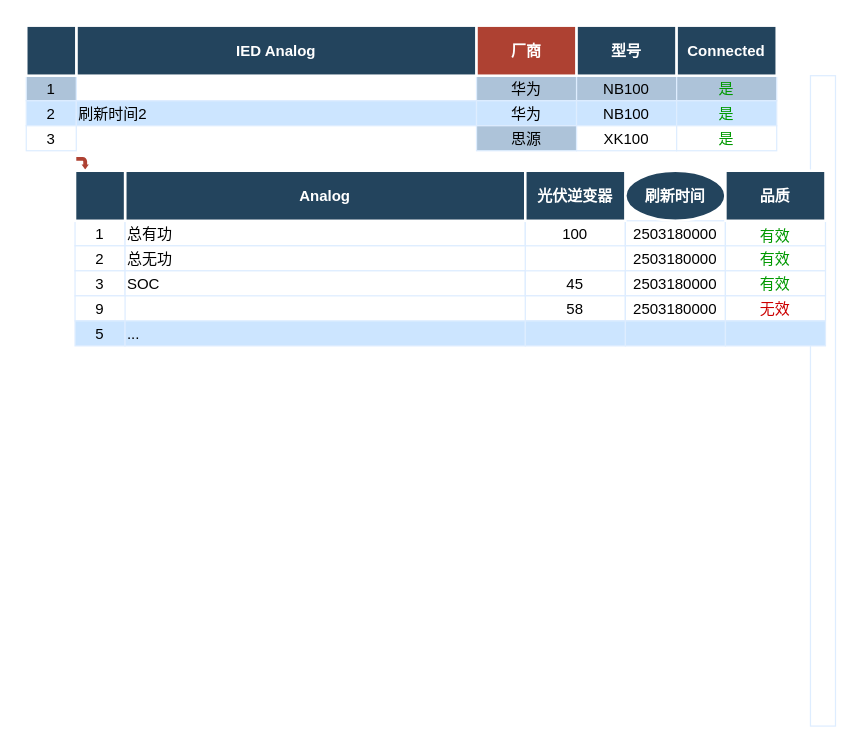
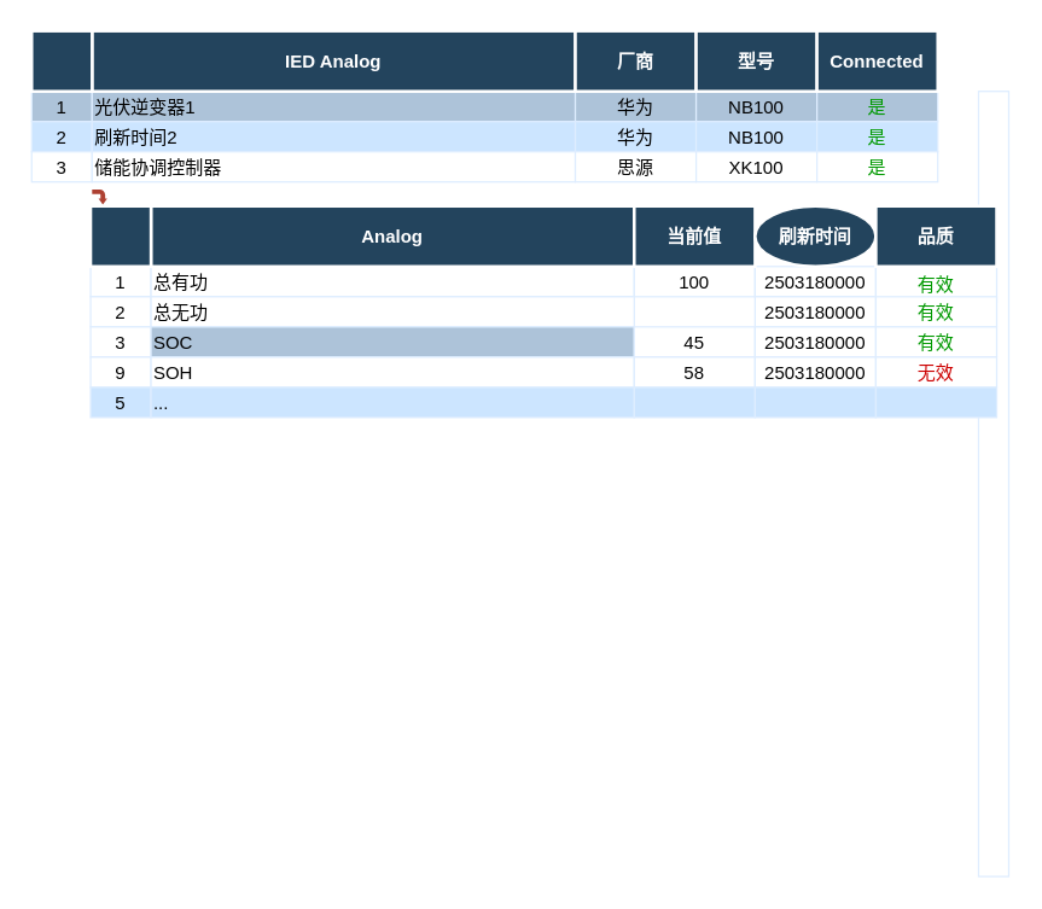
- <mxCell id="44" value="厂商" style="fillColor=#ae4132;strokeColor=#FFFFFF;strokeWidth=2;fontColor=#FFFFFF;fontStyle=1;" parent="1" vertex="1"><mxGeometry x="380.5" y="20" width="80.0" height="40.0" as="geometry" /></mxCell>
+ <mxCell id="44" value="厂商" style="fillColor=#23445D;strokeColor=#FFFFFF;strokeWidth=2;fontColor=#FFFFFF;fontStyle=1" parent="1" vertex="1"><mxGeometry x="380.5" y="20" width="80.0" height="40.0" as="geometry" /></mxCell>
+ <mxCell id="3" value="光伏逆变器1" style="align=left;strokeColor=#DEEDFF;fillColor=#ADC3D9" parent="1" vertex="1"><mxGeometry x="60.5" y="60" width="320" height="20" as="geometry" /></mxCell>
+ <mxCell id="14" value="储能协调控制器" style="align=left;strokeColor=#DEEDFF" parent="1" vertex="1"><mxGeometry x="60.5" y="100" width="320.0" height="20.0" as="geometry" /></mxCell>
- <mxCell id="15" value="思源" style="strokeColor=#DEEDFF;fillColor=#adc3d9;" parent="1" vertex="1"><mxGeometry x="380.5" y="100" width="80.0" height="20" as="geometry" /></mxCell>
+ <mxCell id="15" value="思源" style="strokeColor=#DEEDFF" parent="1" vertex="1"><mxGeometry x="380.5" y="100" width="80.0" height="20" as="geometry" /></mxCell>
- <mxCell id="50" value="光伏逆变器" style="fillColor=#23445D;strokeColor=#FFFFFF;strokeWidth=2;fontColor=#FFFFFF;fontStyle=1" vertex="1" parent="1"><mxGeometry x="419.5" y="136" width="80.0" height="40.0" as="geometry" /></mxCell>
+ <mxCell id="50" value="当前值" style="fillColor=#23445D;strokeColor=#FFFFFF;strokeWidth=2;fontColor=#FFFFFF;fontStyle=1" vertex="1" parent="1"><mxGeometry x="419.5" y="136" width="80.0" height="40.0" as="geometry" /></mxCell>
- <mxCell id="28" value="SOC" style="align=left;strokeColor=#DEEDFF" parent="1" vertex="1"><mxGeometry x="99.5" y="216" width="320.0" height="20" as="geometry" /></mxCell>
+ <mxCell id="28" value="SOC" style="align=left;strokeColor=#DEEDFF;fillColor=#adc3d9;" parent="1" vertex="1"><mxGeometry x="99.5" y="216" width="320.0" height="20" as="geometry" /></mxCell>
+ <mxCell id="33" value="SOH" style="align=left;strokeColor=#DEEDFF" parent="1" vertex="1"><mxGeometry x="99.5" y="236" width="320.0" height="20" as="geometry" /></mxCell>
